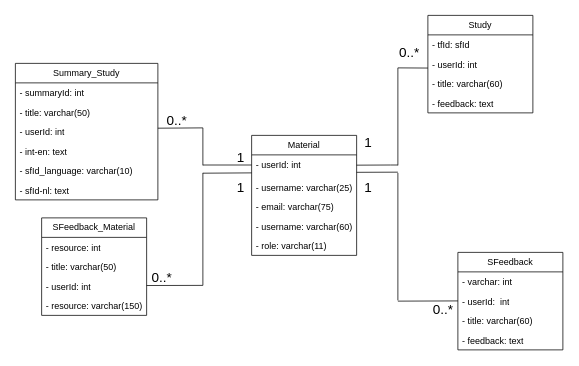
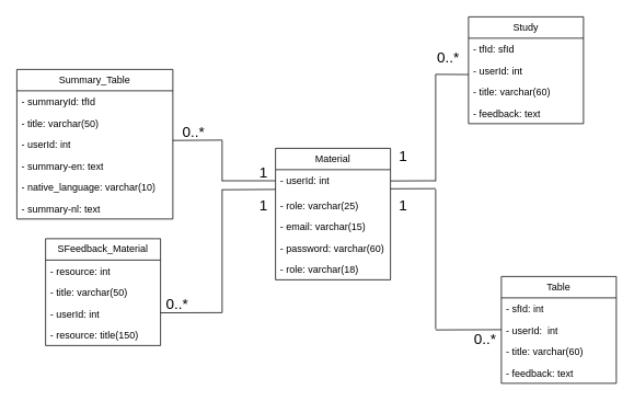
- <mxCell id="23" value="Summary_Study" style="swimlane;fontStyle=0;childLayout=stackLayout;horizontal=1;startSize=26;fillColor=none;horizontalStack=0;resizeParent=1;resizeParentMax=0;resizeLast=0;collapsible=1;marginBottom=0;whiteSpace=wrap;html=1;" parent="1" vertex="1"><mxGeometry x="20" y="84" width="190" height="182" as="geometry" /></mxCell>
+ <mxCell id="23" value="Summary_Table" style="swimlane;fontStyle=0;childLayout=stackLayout;horizontal=1;startSize=26;fillColor=none;horizontalStack=0;resizeParent=1;resizeParentMax=0;resizeLast=0;collapsible=1;marginBottom=0;whiteSpace=wrap;html=1;" parent="1" vertex="1"><mxGeometry x="20" y="84" width="190" height="182" as="geometry" /></mxCell>
- <mxCell id="24" value="- summaryId: int" style="text;strokeColor=none;fillColor=none;align=left;verticalAlign=top;spacingLeft=4;spacingRight=4;overflow=hidden;rotatable=0;points=[[0,0.5],[1,0.5]];portConstraint=eastwest;whiteSpace=wrap;html=1;" parent="23" vertex="1"><mxGeometry y="26" width="190" height="26" as="geometry" /></mxCell>
+ <mxCell id="24" value="- summaryId: tfId" style="text;strokeColor=none;fillColor=none;align=left;verticalAlign=top;spacingLeft=4;spacingRight=4;overflow=hidden;rotatable=0;points=[[0,0.5],[1,0.5]];portConstraint=eastwest;whiteSpace=wrap;html=1;" parent="23" vertex="1"><mxGeometry y="26" width="190" height="26" as="geometry" /></mxCell>
- <mxCell id="27" value="- int-en: text" style="text;strokeColor=none;fillColor=none;align=left;verticalAlign=top;spacingLeft=4;spacingRight=4;overflow=hidden;rotatable=0;points=[[0,0.5],[1,0.5]];portConstraint=eastwest;whiteSpace=wrap;html=1;" parent="23" vertex="1"><mxGeometry y="104" width="190" height="26" as="geometry" /></mxCell>
+ <mxCell id="27" value="- summary-en: text" style="text;strokeColor=none;fillColor=none;align=left;verticalAlign=top;spacingLeft=4;spacingRight=4;overflow=hidden;rotatable=0;points=[[0,0.5],[1,0.5]];portConstraint=eastwest;whiteSpace=wrap;html=1;" parent="23" vertex="1"><mxGeometry y="104" width="190" height="26" as="geometry" /></mxCell>
- <mxCell id="28" value="- sfId_language: varchar(10)" style="text;strokeColor=none;fillColor=none;align=left;verticalAlign=top;spacingLeft=4;spacingRight=4;overflow=hidden;rotatable=0;points=[[0,0.5],[1,0.5]];portConstraint=eastwest;whiteSpace=wrap;html=1;" vertex="1" parent="23"><mxGeometry y="130" width="190" height="26" as="geometry" /></mxCell>
+ <mxCell id="28" value="- native_language: varchar(10)" style="text;strokeColor=none;fillColor=none;align=left;verticalAlign=top;spacingLeft=4;spacingRight=4;overflow=hidden;rotatable=0;points=[[0,0.5],[1,0.5]];portConstraint=eastwest;whiteSpace=wrap;html=1;" vertex="1" parent="23"><mxGeometry y="130" width="190" height="26" as="geometry" /></mxCell>
- <mxCell id="29" value="- sfId-nl: text" style="text;strokeColor=none;fillColor=none;align=left;verticalAlign=top;spacingLeft=4;spacingRight=4;overflow=hidden;rotatable=0;points=[[0,0.5],[1,0.5]];portConstraint=eastwest;whiteSpace=wrap;html=1;" parent="23" vertex="1"><mxGeometry y="156" width="190" height="26" as="geometry" /></mxCell>
+ <mxCell id="29" value="- summary-nl: text" style="text;strokeColor=none;fillColor=none;align=left;verticalAlign=top;spacingLeft=4;spacingRight=4;overflow=hidden;rotatable=0;points=[[0,0.5],[1,0.5]];portConstraint=eastwest;whiteSpace=wrap;html=1;" parent="23" vertex="1"><mxGeometry y="156" width="190" height="26" as="geometry" /></mxCell>
- <mxCell id="4" value="- username: varchar(25)" style="text;strokeColor=none;fillColor=none;align=left;verticalAlign=top;spacingLeft=4;spacingRight=4;overflow=hidden;rotatable=0;points=[[0,0.5],[1,0.5]];portConstraint=eastwest;whiteSpace=wrap;html=1;" parent="2" vertex="1"><mxGeometry y="56" width="140" height="26" as="geometry" /></mxCell>
+ <mxCell id="4" value="- role: varchar(25)" style="text;strokeColor=none;fillColor=none;align=left;verticalAlign=top;spacingLeft=4;spacingRight=4;overflow=hidden;rotatable=0;points=[[0,0.5],[1,0.5]];portConstraint=eastwest;whiteSpace=wrap;html=1;" parent="2" vertex="1"><mxGeometry y="56" width="140" height="26" as="geometry" /></mxCell>
- <mxCell id="5" value="- email: varchar(75)" style="text;strokeColor=none;fillColor=none;align=left;verticalAlign=top;spacingLeft=4;spacingRight=4;overflow=hidden;rotatable=0;points=[[0,0.5],[1,0.5]];portConstraint=eastwest;whiteSpace=wrap;html=1;" parent="2" vertex="1"><mxGeometry y="82" width="140" height="26" as="geometry" /></mxCell>
+ <mxCell id="5" value="- email: varchar(15)" style="text;strokeColor=none;fillColor=none;align=left;verticalAlign=top;spacingLeft=4;spacingRight=4;overflow=hidden;rotatable=0;points=[[0,0.5],[1,0.5]];portConstraint=eastwest;whiteSpace=wrap;html=1;" parent="2" vertex="1"><mxGeometry y="82" width="140" height="26" as="geometry" /></mxCell>
- <mxCell id="6" value="- username: varchar(60)" style="text;strokeColor=none;fillColor=none;align=left;verticalAlign=top;spacingLeft=4;spacingRight=4;overflow=hidden;rotatable=0;points=[[0,0.5],[1,0.5]];portConstraint=eastwest;whiteSpace=wrap;html=1;" parent="2" vertex="1"><mxGeometry y="108" width="140" height="26" as="geometry" /></mxCell>
+ <mxCell id="6" value="- password: varchar(60)" style="text;strokeColor=none;fillColor=none;align=left;verticalAlign=top;spacingLeft=4;spacingRight=4;overflow=hidden;rotatable=0;points=[[0,0.5],[1,0.5]];portConstraint=eastwest;whiteSpace=wrap;html=1;" parent="2" vertex="1"><mxGeometry y="108" width="140" height="26" as="geometry" /></mxCell>
- <mxCell id="7" value="- role: varchar(11)" style="text;strokeColor=none;fillColor=none;align=left;verticalAlign=top;spacingLeft=4;spacingRight=4;overflow=hidden;rotatable=0;points=[[0,0.5],[1,0.5]];portConstraint=eastwest;whiteSpace=wrap;html=1;" parent="2" vertex="1"><mxGeometry y="134" width="140" height="26" as="geometry" /></mxCell>
+ <mxCell id="7" value="- role: varchar(18)" style="text;strokeColor=none;fillColor=none;align=left;verticalAlign=top;spacingLeft=4;spacingRight=4;overflow=hidden;rotatable=0;points=[[0,0.5],[1,0.5]];portConstraint=eastwest;whiteSpace=wrap;html=1;" parent="2" vertex="1"><mxGeometry y="134" width="140" height="26" as="geometry" /></mxCell>
- <mxCell id="13" value="SFeedback" style="swimlane;fontStyle=0;childLayout=stackLayout;horizontal=1;startSize=26;fillColor=none;horizontalStack=0;resizeParent=1;resizeParentMax=0;resizeLast=0;collapsible=1;marginBottom=0;whiteSpace=wrap;html=1;" parent="1" vertex="1"><mxGeometry x="610" y="336" width="140" height="130" as="geometry" /></mxCell>
+ <mxCell id="13" value="Table" style="swimlane;fontStyle=0;childLayout=stackLayout;horizontal=1;startSize=26;fillColor=none;horizontalStack=0;resizeParent=1;resizeParentMax=0;resizeLast=0;collapsible=1;marginBottom=0;whiteSpace=wrap;html=1;" parent="1" vertex="1"><mxGeometry x="610" y="336" width="140" height="130" as="geometry" /></mxCell>
- <mxCell id="14" value="- varchar: int" style="text;strokeColor=none;fillColor=none;align=left;verticalAlign=top;spacingLeft=4;spacingRight=4;overflow=hidden;rotatable=0;points=[[0,0.5],[1,0.5]];portConstraint=eastwest;whiteSpace=wrap;html=1;" parent="13" vertex="1"><mxGeometry y="26" width="140" height="26" as="geometry" /></mxCell>
+ <mxCell id="14" value="- sfId: int" style="text;strokeColor=none;fillColor=none;align=left;verticalAlign=top;spacingLeft=4;spacingRight=4;overflow=hidden;rotatable=0;points=[[0,0.5],[1,0.5]];portConstraint=eastwest;whiteSpace=wrap;html=1;" parent="13" vertex="1"><mxGeometry y="26" width="140" height="26" as="geometry" /></mxCell>
- <mxCell id="22" value="- resource: varchar(150)" style="text;strokeColor=none;fillColor=none;align=left;verticalAlign=top;spacingLeft=4;spacingRight=4;overflow=hidden;rotatable=0;points=[[0,0.5],[1,0.5]];portConstraint=eastwest;whiteSpace=wrap;html=1;" parent="18" vertex="1"><mxGeometry y="104" width="140" height="26" as="geometry" /></mxCell>
+ <mxCell id="22" value="- resource: title(150)" style="text;strokeColor=none;fillColor=none;align=left;verticalAlign=top;spacingLeft=4;spacingRight=4;overflow=hidden;rotatable=0;points=[[0,0.5],[1,0.5]];portConstraint=eastwest;whiteSpace=wrap;html=1;" parent="18" vertex="1"><mxGeometry y="104" width="140" height="26" as="geometry" /></mxCell>
